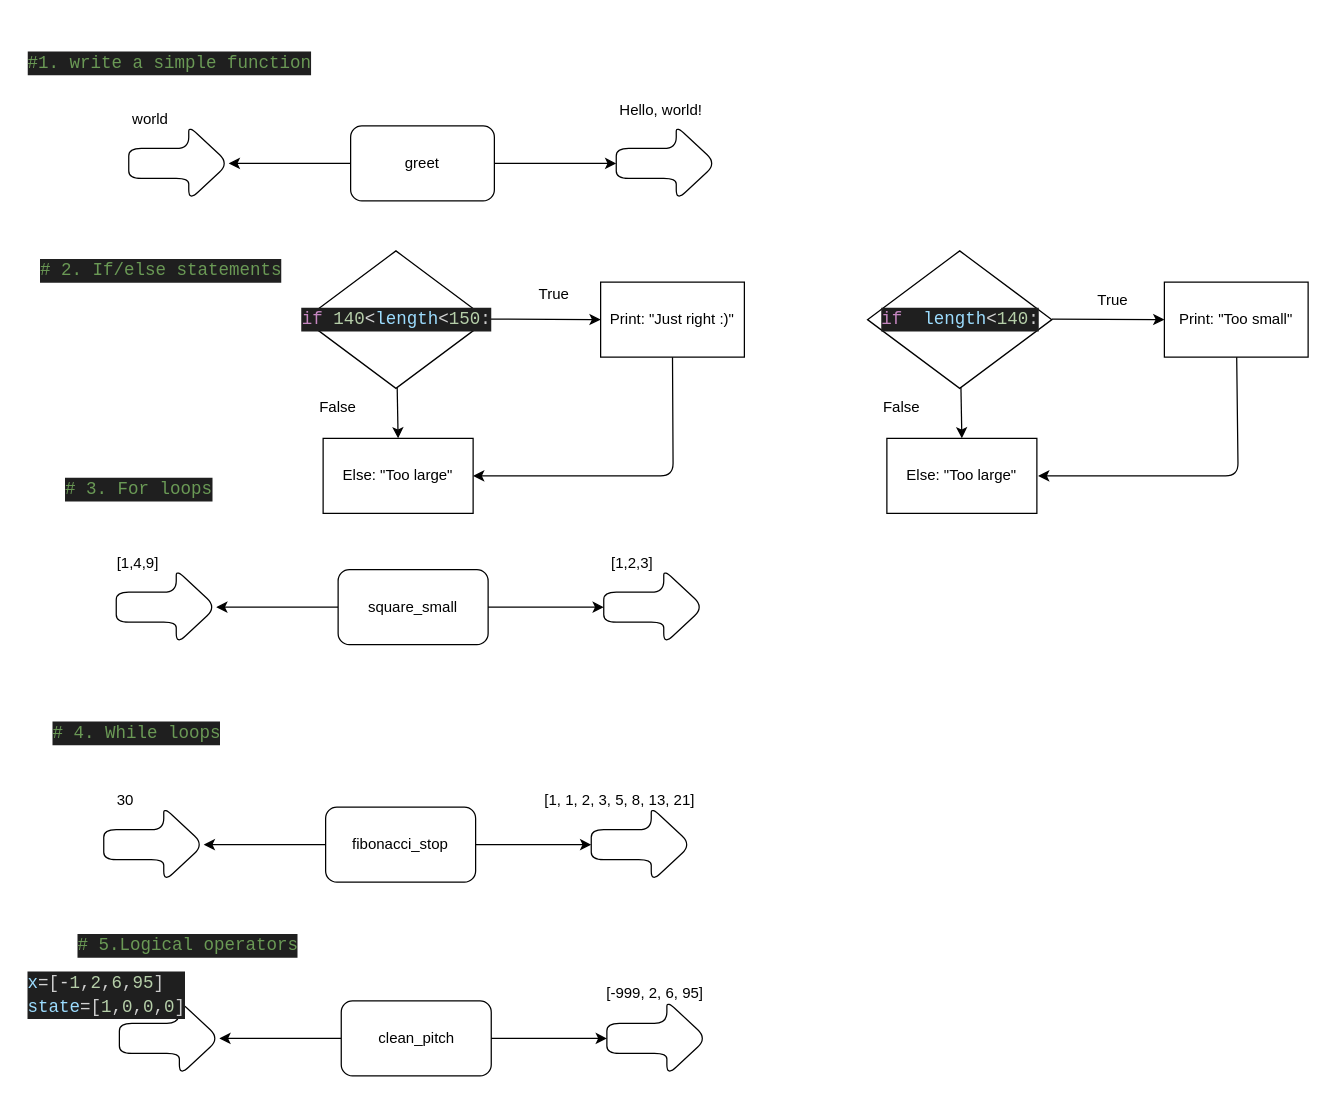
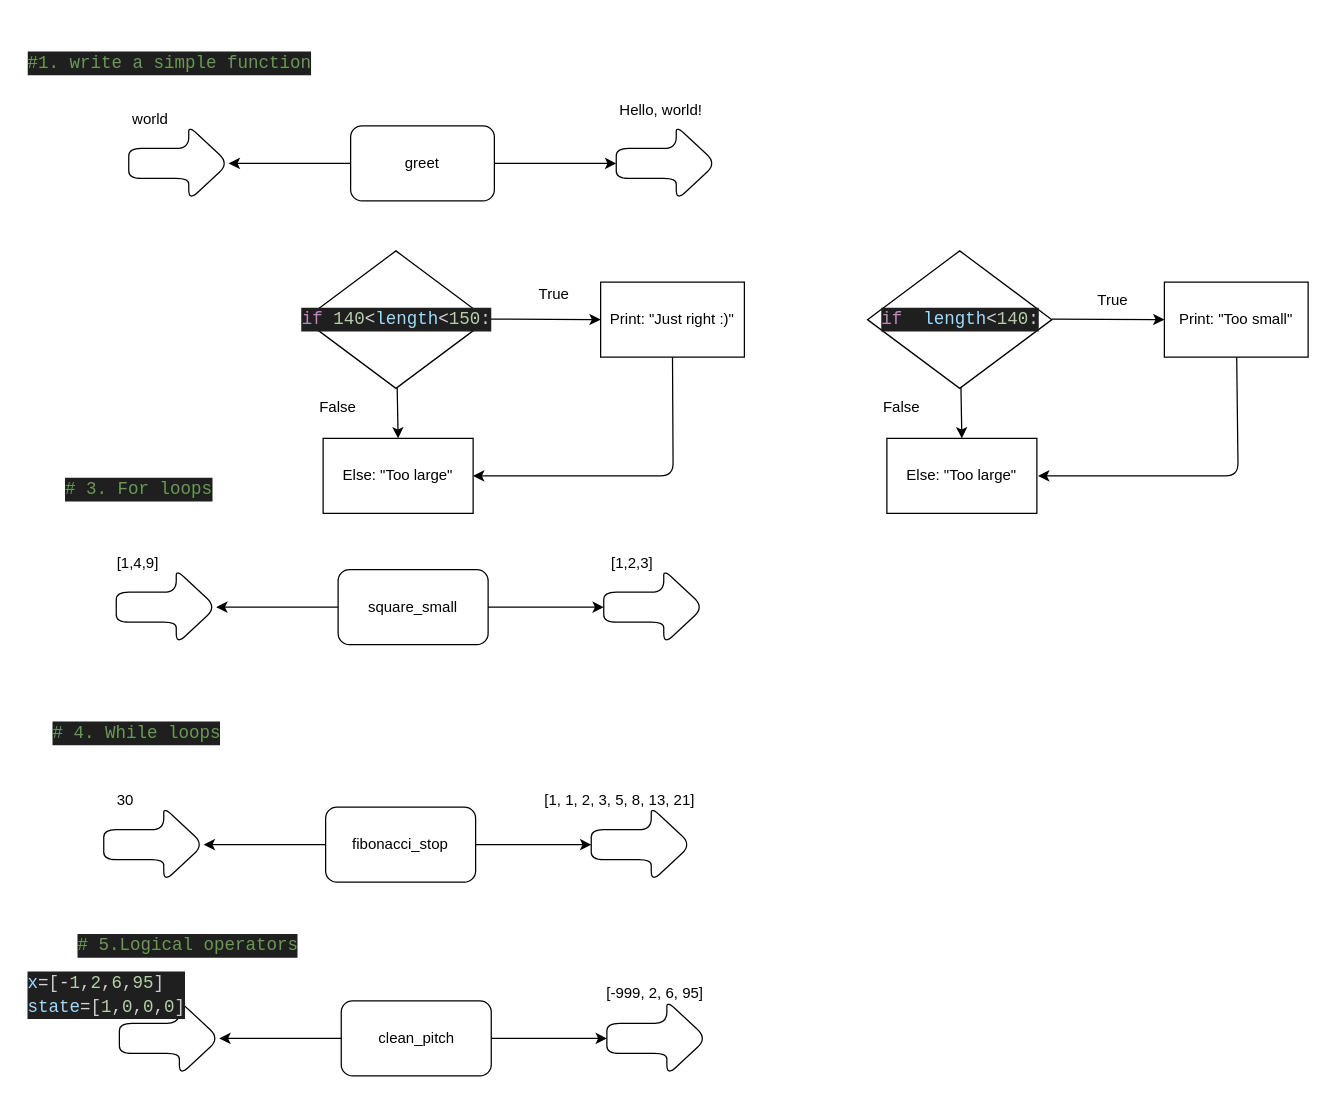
- <mxCell id="10" value="&lt;div style=&quot;color: #cccccc;background-color: #1f1f1f;font-family: Consolas, 'Courier New', monospace;font-weight: normal;font-size: 14px;line-height: 19px;white-space: pre;&quot;&gt;&lt;div&gt;&lt;span style=&quot;color: #6a9955;&quot;&gt;# 2. If/else statements&lt;/span&gt;&lt;/div&gt;&lt;/div&gt;" style="text;whiteSpace=wrap;html=1;" parent="1" vertex="1"><mxGeometry x="30" y="200" width="210" height="40" as="geometry" /></mxCell>
